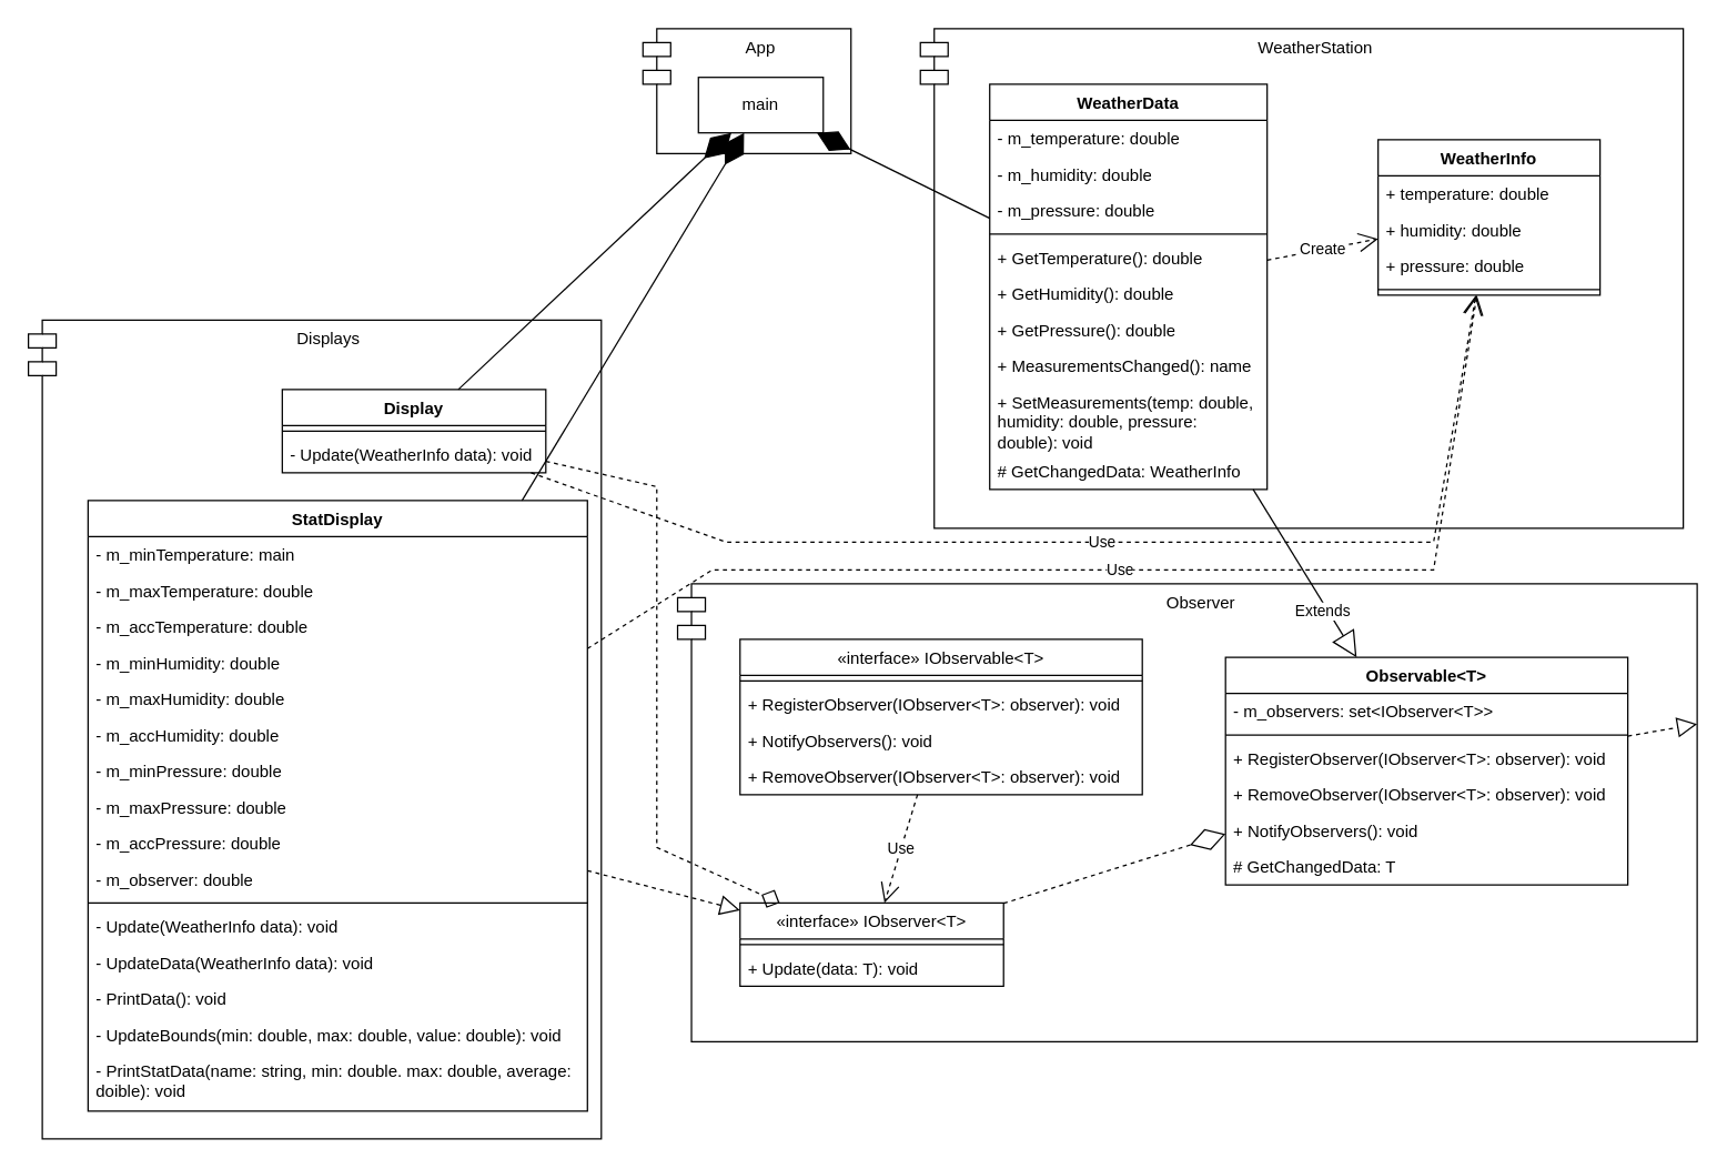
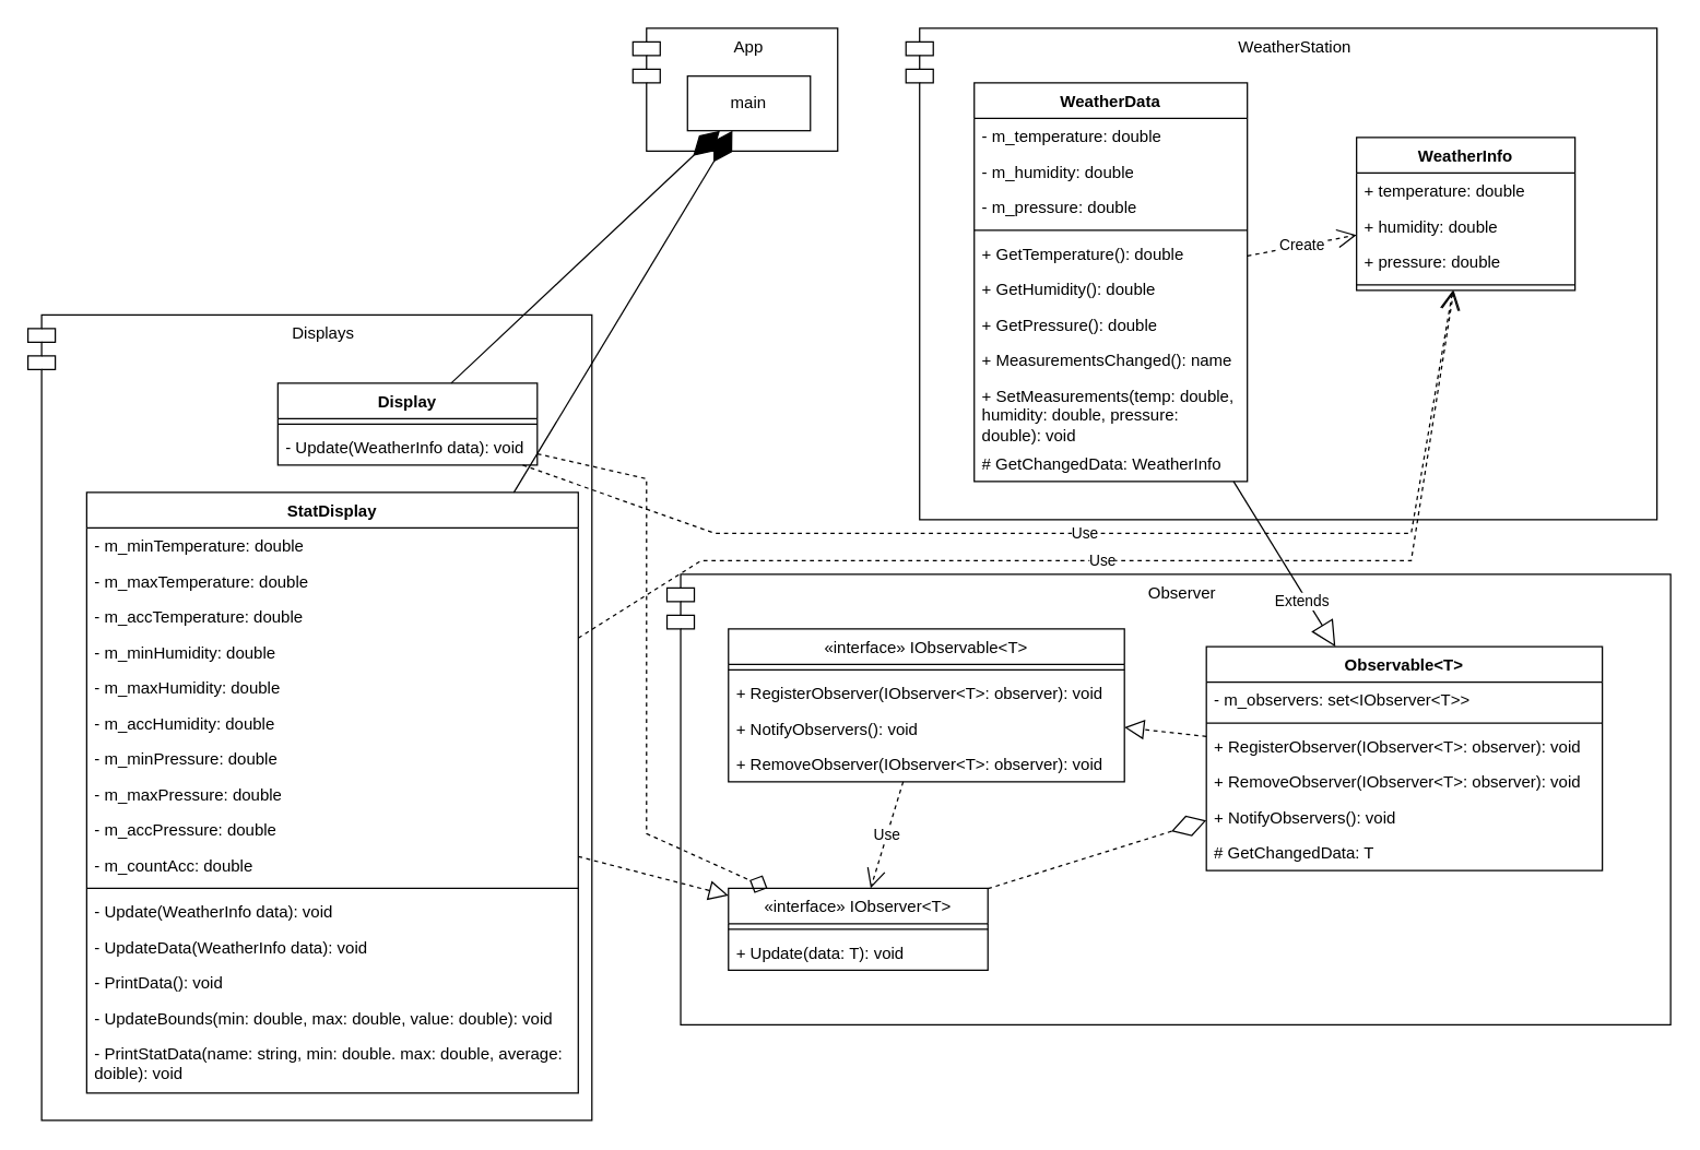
- <mxCell id="42" value="" style="endArrow=diamondThin;endFill=1;endSize=24;html=1;rounded=0;" edge="1" parent="1" source="10" target="3"><mxGeometry width="160" relative="1" as="geometry"><mxPoint x="763" y="270" as="sourcePoint" /><mxPoint x="923" y="270" as="targetPoint" /></mxGeometry></mxCell>
- <mxCell id="49" value="- m_minTemperature: main" style="text;strokeColor=none;fillColor=none;align=left;verticalAlign=top;spacingLeft=4;spacingRight=4;overflow=hidden;rotatable=0;points=[[0,0.5],[1,0.5]];portConstraint=eastwest;whiteSpace=wrap;html=1;" vertex="1" parent="48"><mxGeometry y="26" width="360" height="26" as="geometry" /></mxCell>
+ <mxCell id="49" value="- m_minTemperature: double" style="text;strokeColor=none;fillColor=none;align=left;verticalAlign=top;spacingLeft=4;spacingRight=4;overflow=hidden;rotatable=0;points=[[0,0.5],[1,0.5]];portConstraint=eastwest;whiteSpace=wrap;html=1;" vertex="1" parent="48"><mxGeometry y="26" width="360" height="26" as="geometry" /></mxCell>
- <mxCell id="39" value="" style="endArrow=block;dashed=1;endFill=0;endSize=12;html=1;rounded=0;" edge="1" parent="1" source="32" target="22"><mxGeometry width="160" relative="1" as="geometry"><mxPoint x="793" y="580" as="sourcePoint" /><mxPoint x="953" y="580" as="targetPoint" /></mxGeometry></mxCell>
+ <mxCell id="39" value="" style="endArrow=block;dashed=1;endFill=0;endSize=12;html=1;rounded=0;" edge="1" parent="1" source="32" target="26"><mxGeometry width="160" relative="1" as="geometry"><mxPoint x="793" y="580" as="sourcePoint" /><mxPoint x="953" y="580" as="targetPoint" /></mxGeometry></mxCell>
- <mxCell id="58" value="- m_observer: double" style="text;strokeColor=none;fillColor=none;align=left;verticalAlign=top;spacingLeft=4;spacingRight=4;overflow=hidden;rotatable=0;points=[[0,0.5],[1,0.5]];portConstraint=eastwest;whiteSpace=wrap;html=1;" vertex="1" parent="48"><mxGeometry y="260" width="360" height="26" as="geometry" /></mxCell>
+ <mxCell id="58" value="- m_countAcc: double" style="text;strokeColor=none;fillColor=none;align=left;verticalAlign=top;spacingLeft=4;spacingRight=4;overflow=hidden;rotatable=0;points=[[0,0.5],[1,0.5]];portConstraint=eastwest;whiteSpace=wrap;html=1;" vertex="1" parent="48"><mxGeometry y="260" width="360" height="26" as="geometry" /></mxCell>
